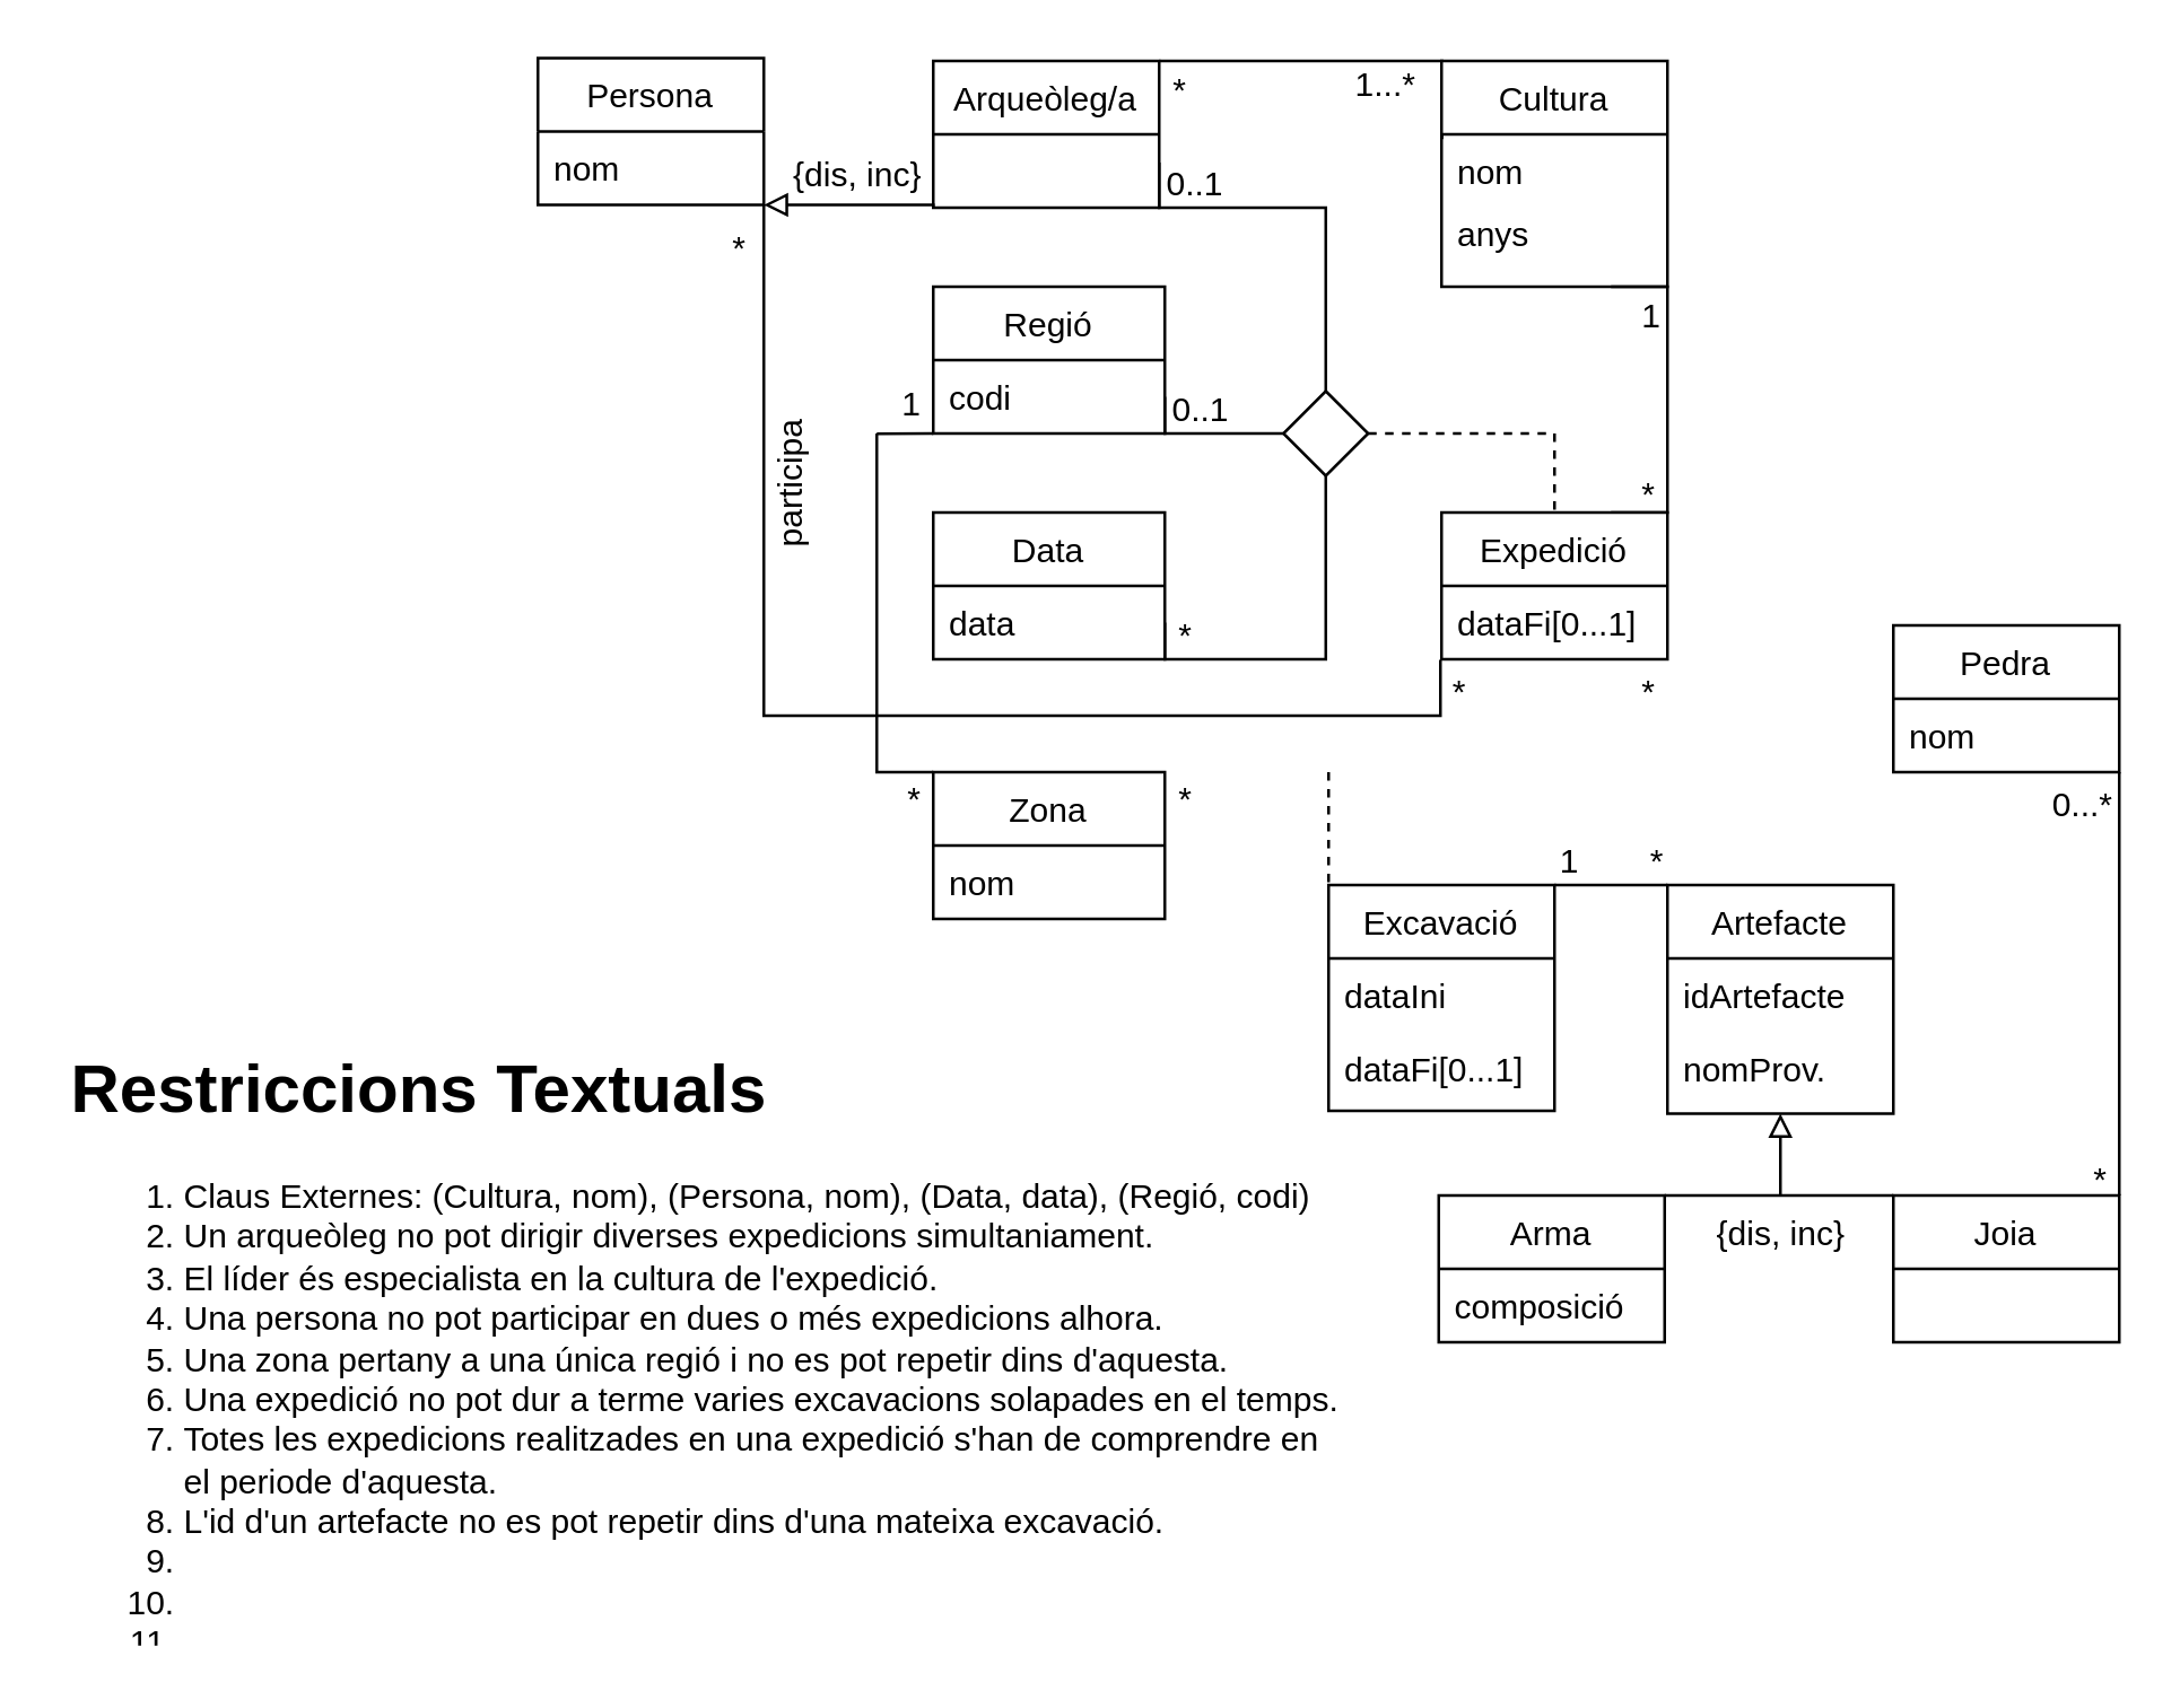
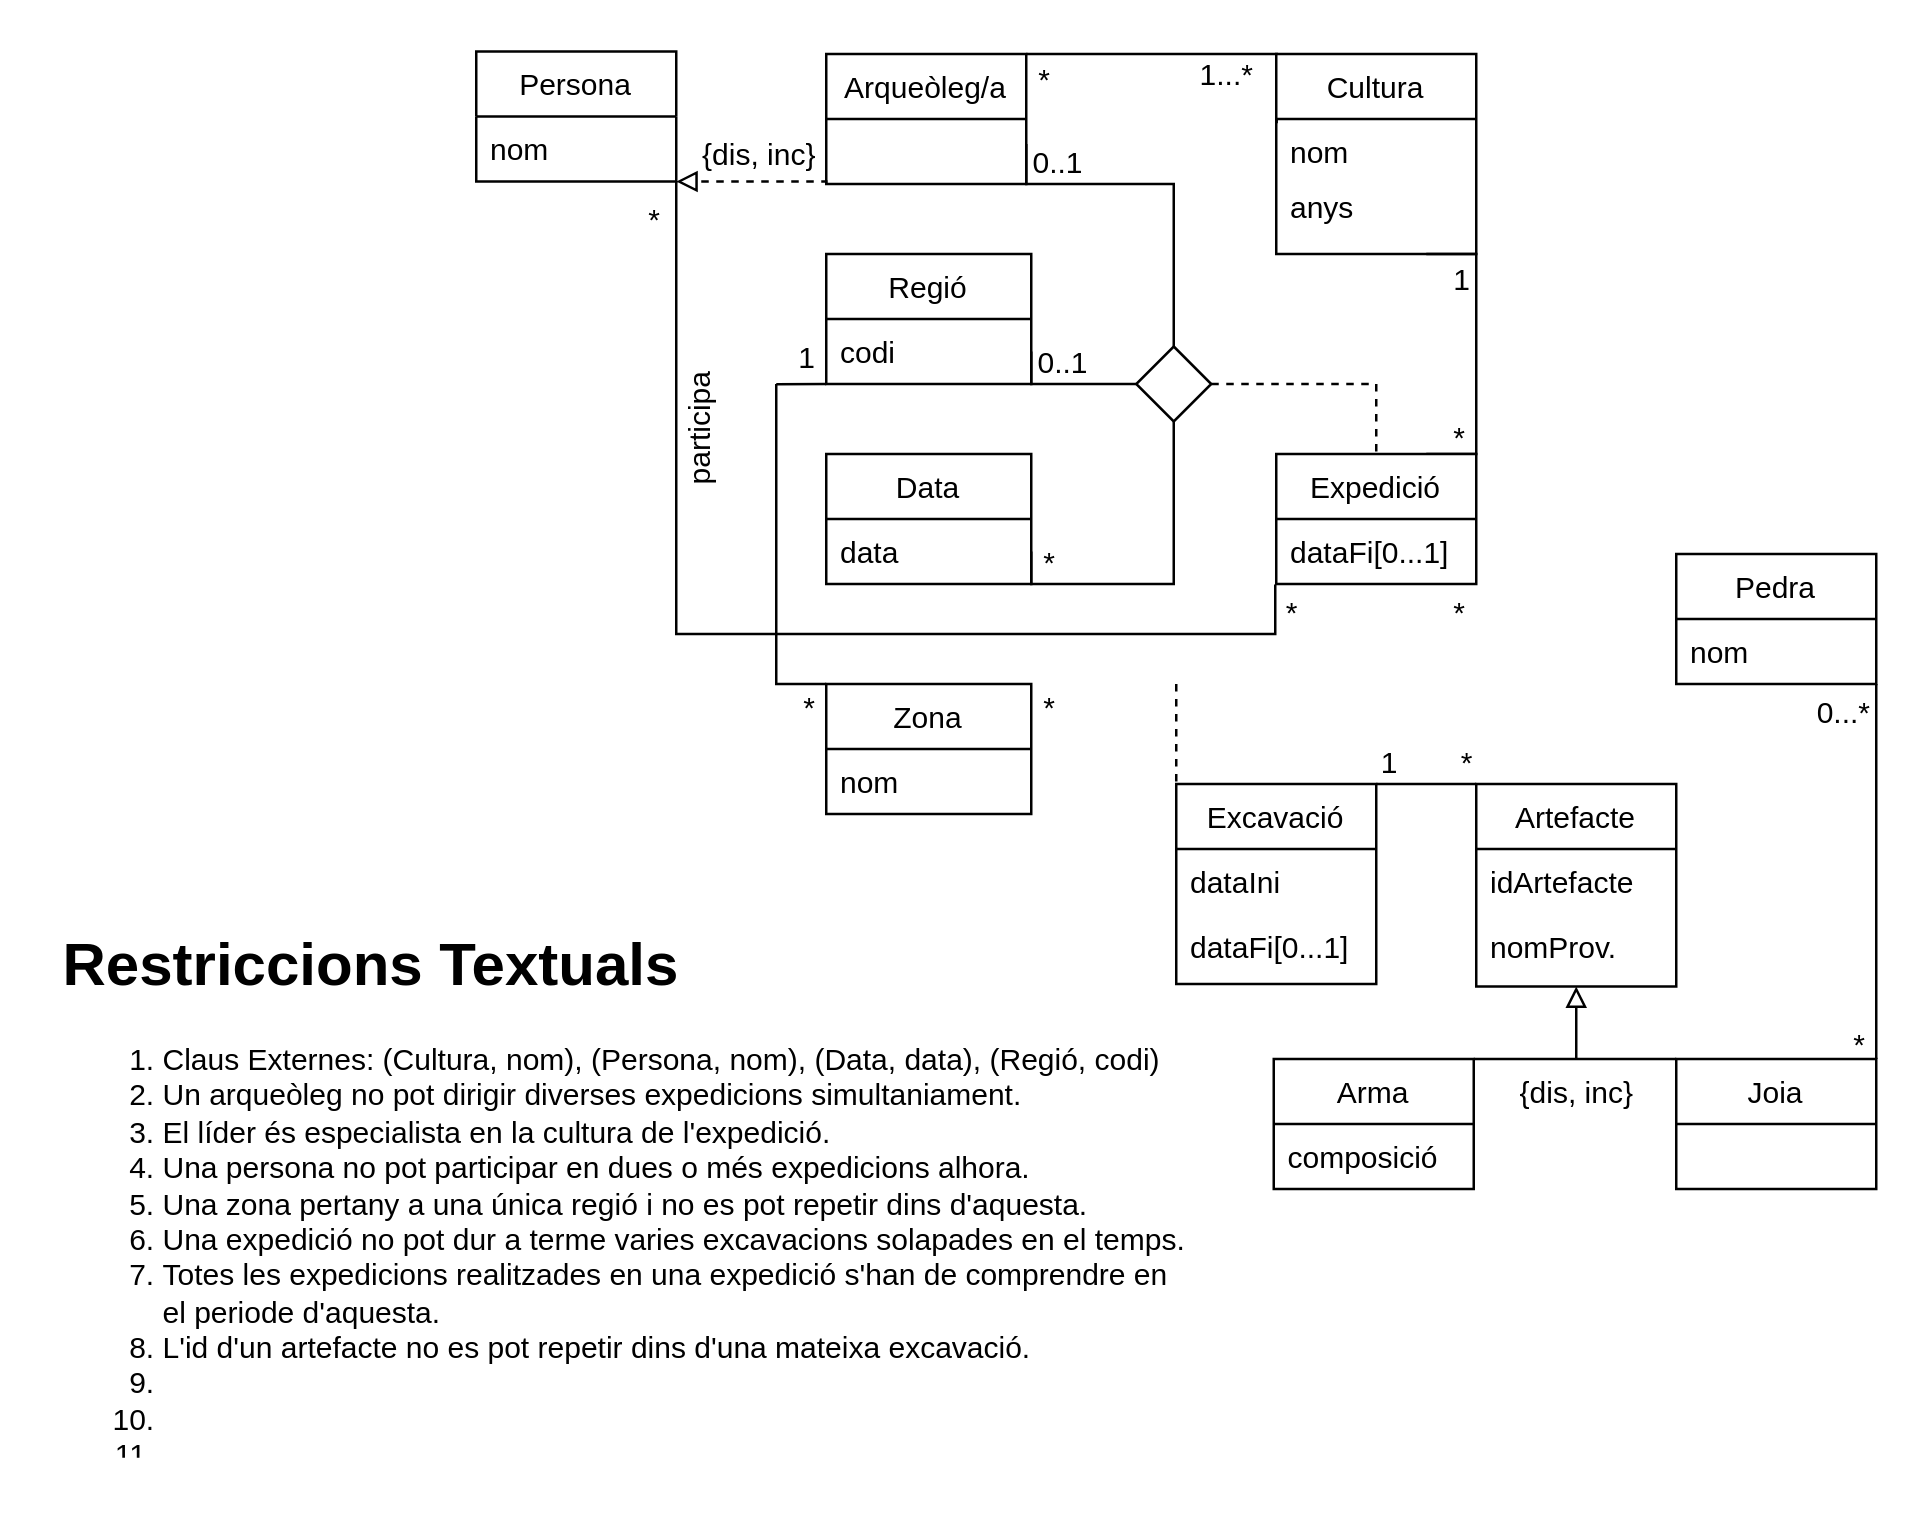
- <mxCell id="4" style="edgeStyle=orthogonalEdgeStyle;rounded=0;orthogonalLoop=1;jettySize=auto;html=1;exitX=0;exitY=1;exitDx=0;exitDy=0;entryX=1;entryY=1;entryDx=0;entryDy=0;endArrow=block;endFill=0;" edge="1" parent="1" source="6" target="27"><mxGeometry relative="1" as="geometry"><Array as="points"><mxPoint x="330" y="72" /></Array></mxGeometry></mxCell>
+ <mxCell id="4" style="edgeStyle=orthogonalEdgeStyle;rounded=0;orthogonalLoop=1;jettySize=auto;html=1;exitX=0;exitY=1;exitDx=0;exitDy=0;entryX=1;entryY=1;entryDx=0;entryDy=0;endArrow=block;endFill=0;dashed=1;" edge="1" parent="1" source="6" target="27"><mxGeometry relative="1" as="geometry"><Array as="points"><mxPoint x="330" y="72" /></Array></mxGeometry></mxCell>
